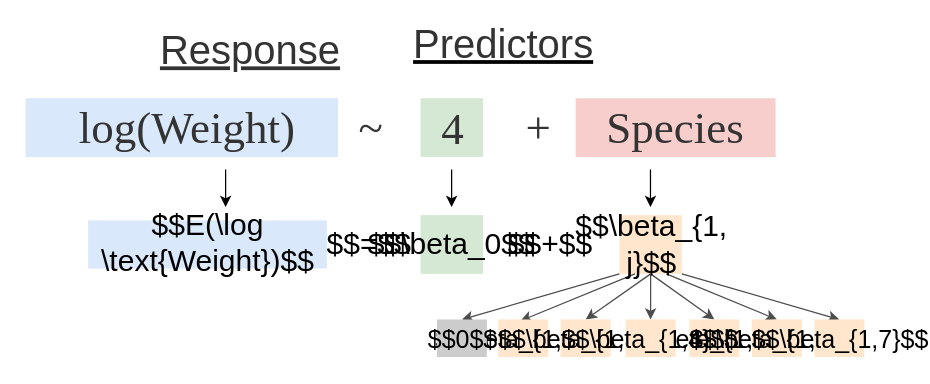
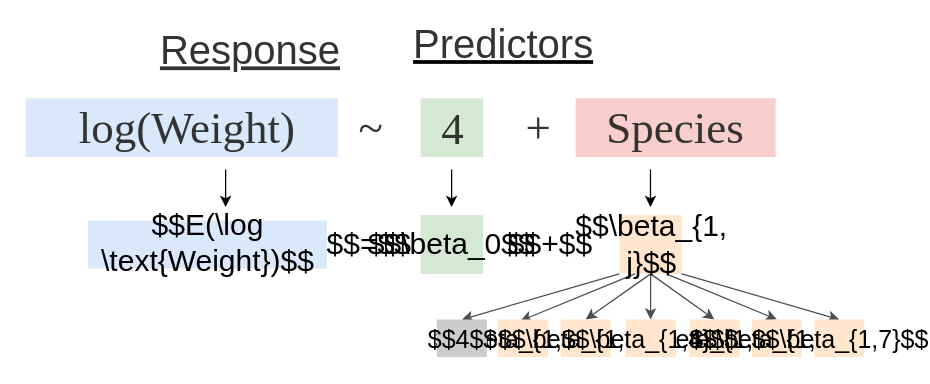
- <mxCell id="42" value="&lt;font style=&quot;font-size: 20px&quot;&gt;$$0$$&lt;/font&gt;" style="text;html=1;strokeColor=none;fillColor=none;align=center;verticalAlign=middle;whiteSpace=wrap;rounded=0;fontSize=20;" vertex="1" parent="1"><mxGeometry x="348" y="260" width="44" height="20" as="geometry" /></mxCell>
+ <mxCell id="42" value="&lt;font style=&quot;font-size: 20px&quot;&gt;$$4$$&lt;/font&gt;" style="text;html=1;strokeColor=none;fillColor=none;align=center;verticalAlign=middle;whiteSpace=wrap;rounded=0;fontSize=20;" vertex="1" parent="1"><mxGeometry x="348" y="260" width="44" height="20" as="geometry" /></mxCell>
